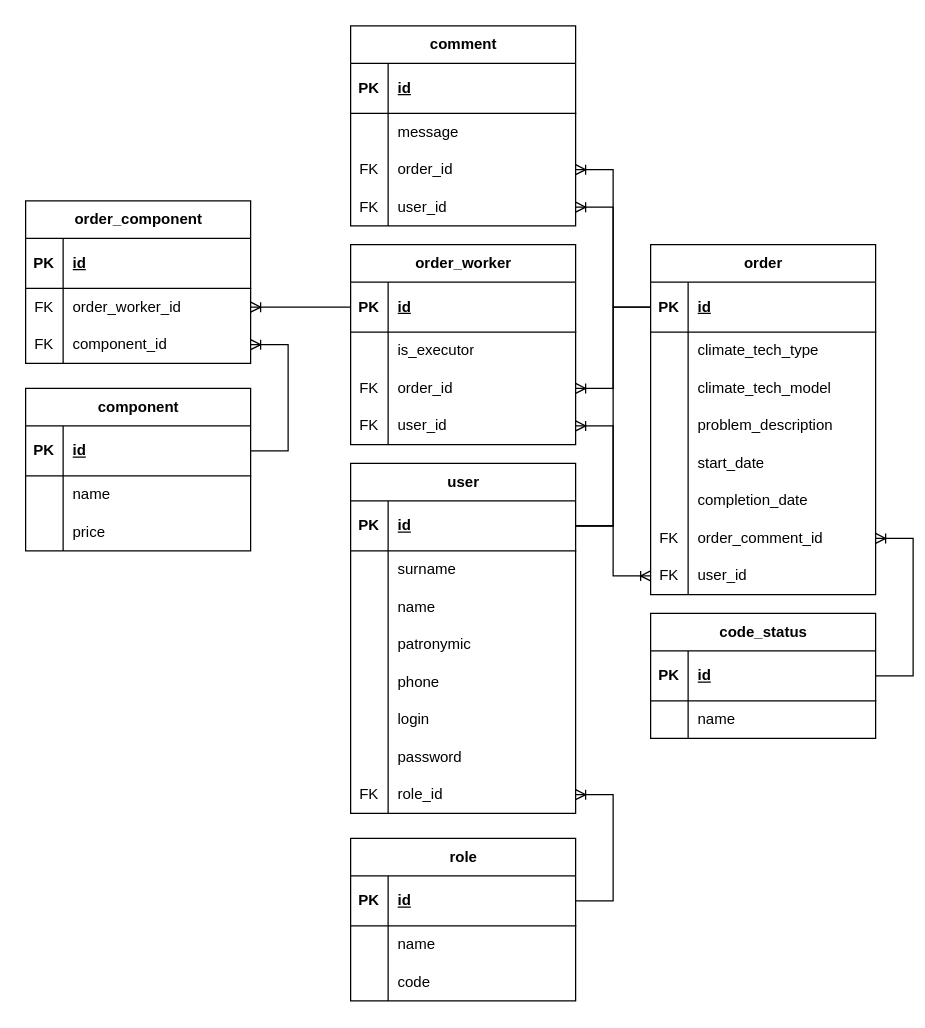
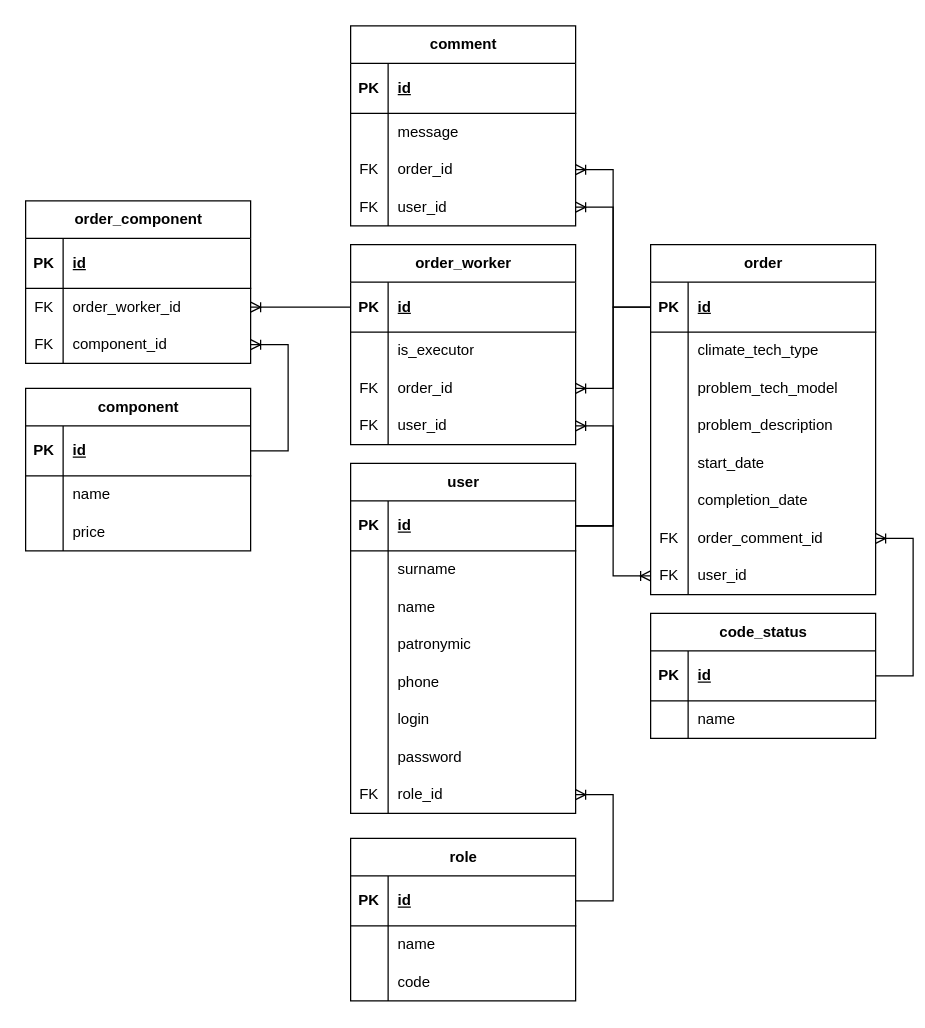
- <mxCell id="11" value="climate_tech_model" style="shape=partialRectangle;connectable=0;fillColor=none;top=0;left=0;bottom=0;right=0;align=left;spacingLeft=6;overflow=hidden;whiteSpace=wrap;html=1;" parent="9" vertex="1"><mxGeometry x="30" width="150" height="30" as="geometry"><mxRectangle width="150" height="30" as="alternateBounds" /></mxGeometry></mxCell>
+ <mxCell id="11" value="problem_tech_model" style="shape=partialRectangle;connectable=0;fillColor=none;top=0;left=0;bottom=0;right=0;align=left;spacingLeft=6;overflow=hidden;whiteSpace=wrap;html=1;" parent="9" vertex="1"><mxGeometry x="30" width="150" height="30" as="geometry"><mxRectangle width="150" height="30" as="alternateBounds" /></mxGeometry></mxCell>
